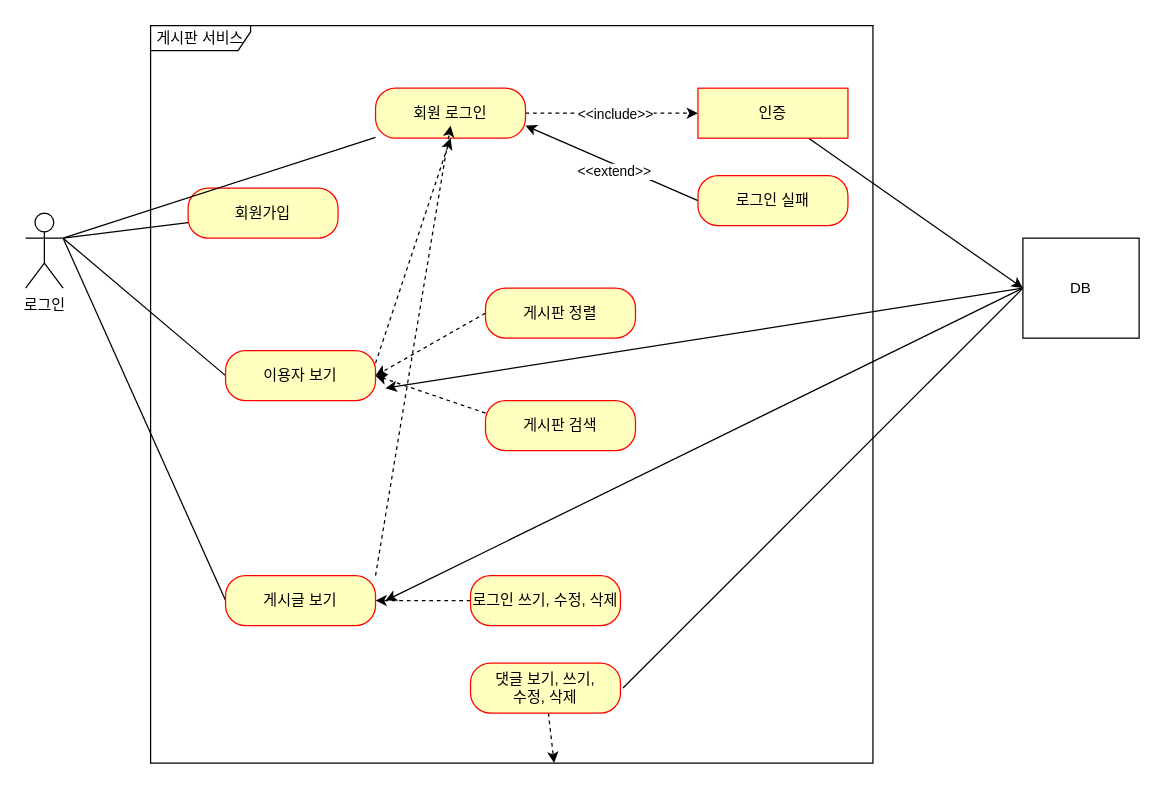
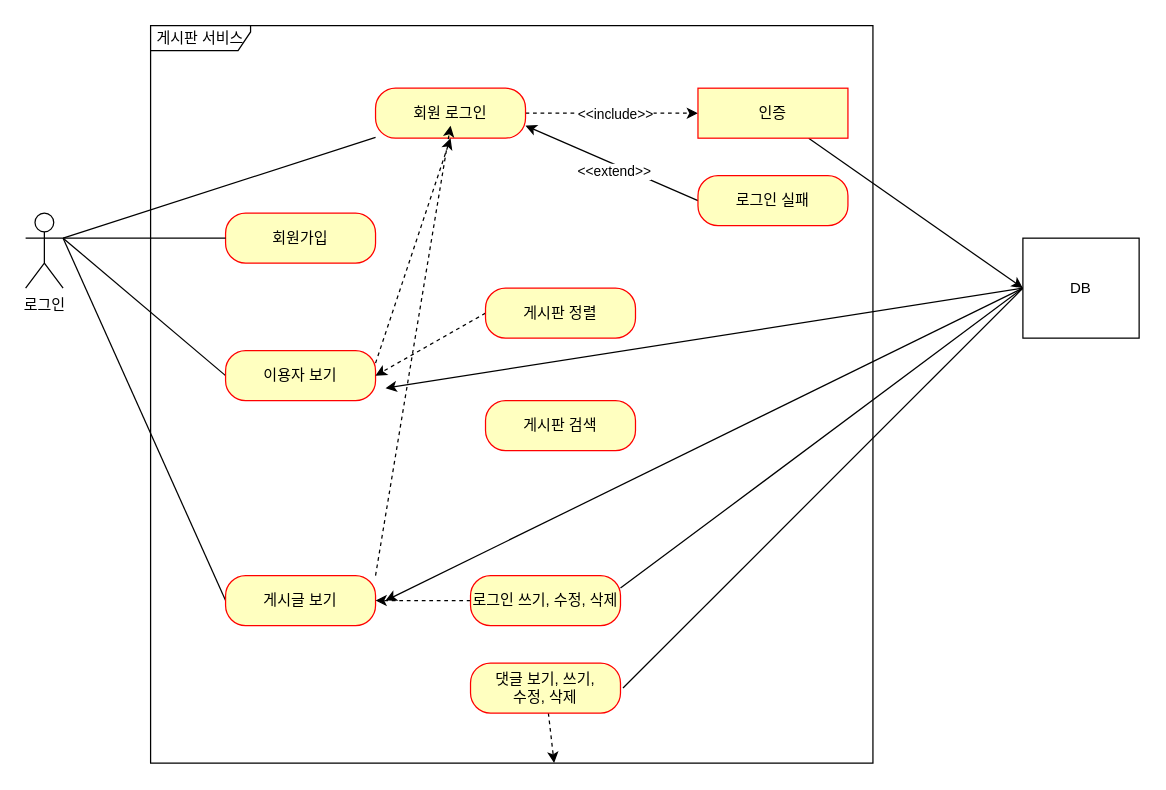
- <mxCell id="4" value="회원가입" style="rounded=1;whiteSpace=wrap;html=1;arcSize=40;fontColor=#000000;fillColor=#ffffc0;strokeColor=#ff0000;" vertex="1" parent="1"><mxGeometry x="150" y="150" width="120" height="40" as="geometry" /></mxCell>
+ <mxCell id="4" value="회원가입" style="rounded=1;whiteSpace=wrap;html=1;arcSize=40;fontColor=#000000;fillColor=#ffffc0;strokeColor=#ff0000;" vertex="1" parent="1"><mxGeometry x="180" y="170" width="120" height="40" as="geometry" /></mxCell>
- <mxCell id="19" style="rounded=0;orthogonalLoop=1;jettySize=auto;html=1;entryX=1;entryY=0.5;entryDx=0;entryDy=0;dashed=1;exitX=0;exitY=0.25;exitDx=0;exitDy=0;" edge="1" parent="1" source="20" target="16"><mxGeometry relative="1" as="geometry" /></mxCell>
+ <mxCell id="32" style="rounded=0;orthogonalLoop=1;jettySize=auto;html=1;entryX=1;entryY=0.25;entryDx=0;entryDy=0;endArrow=none;endFill=0;exitX=0;exitY=0.5;exitDx=0;exitDy=0;" edge="1" parent="1" source="33" target="25"><mxGeometry relative="1" as="geometry" /></mxCell>
